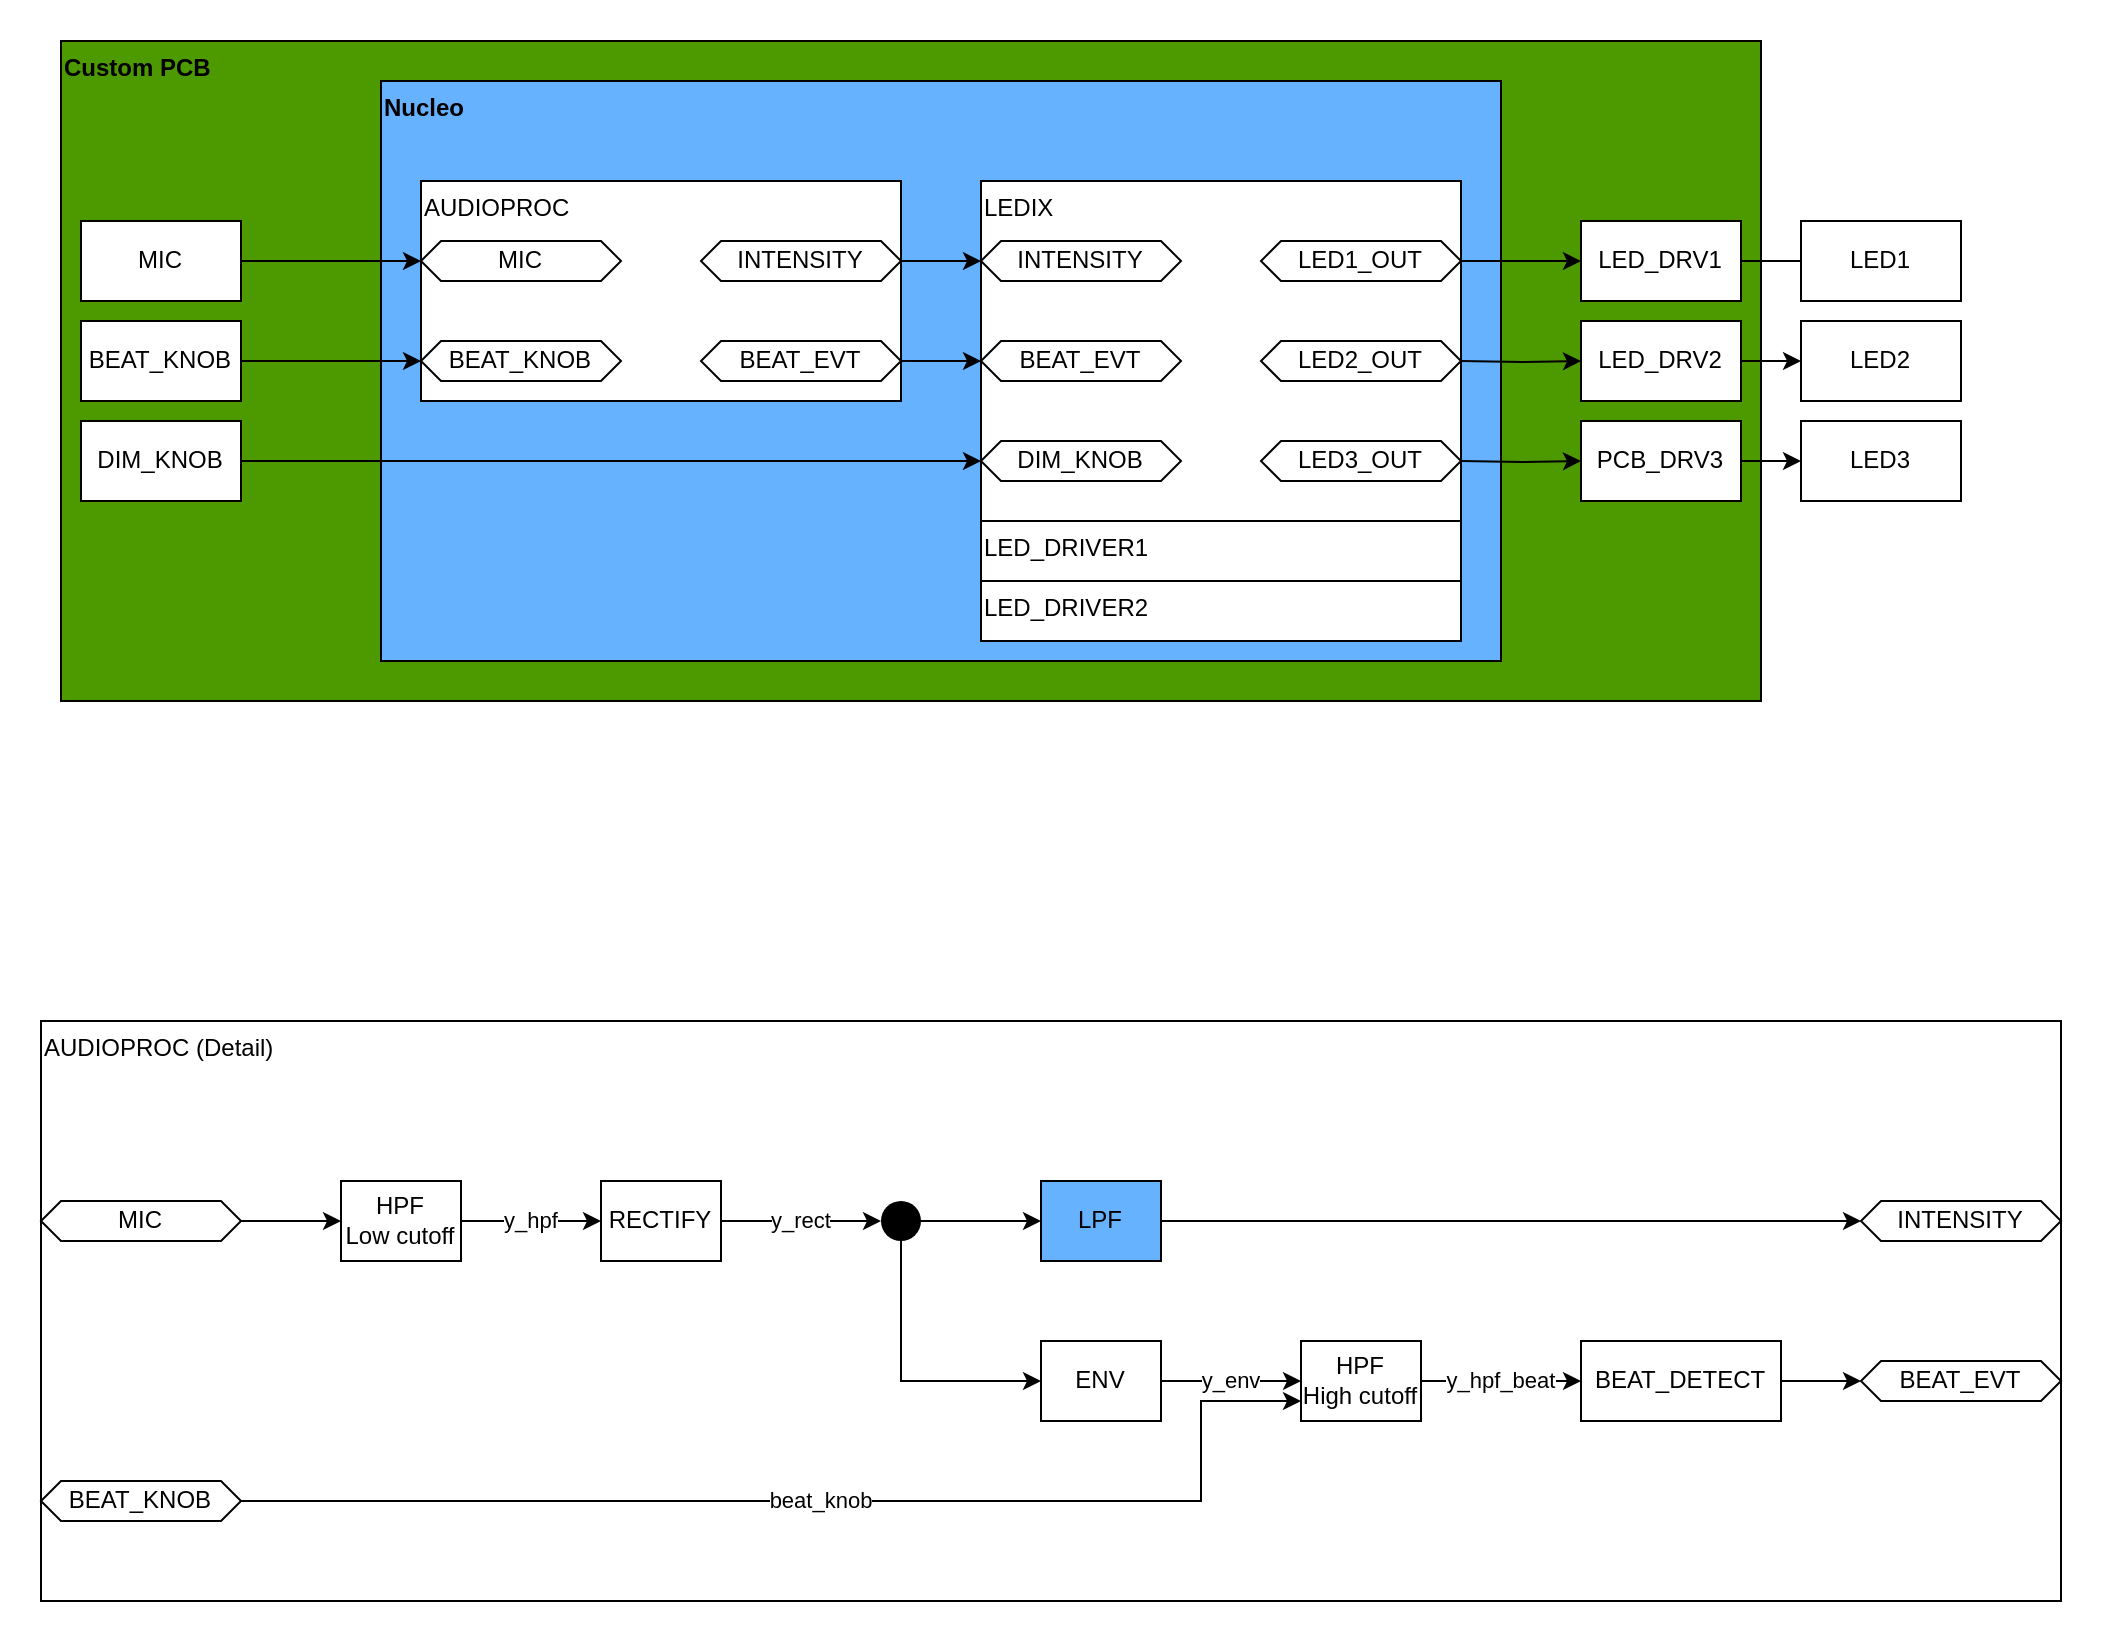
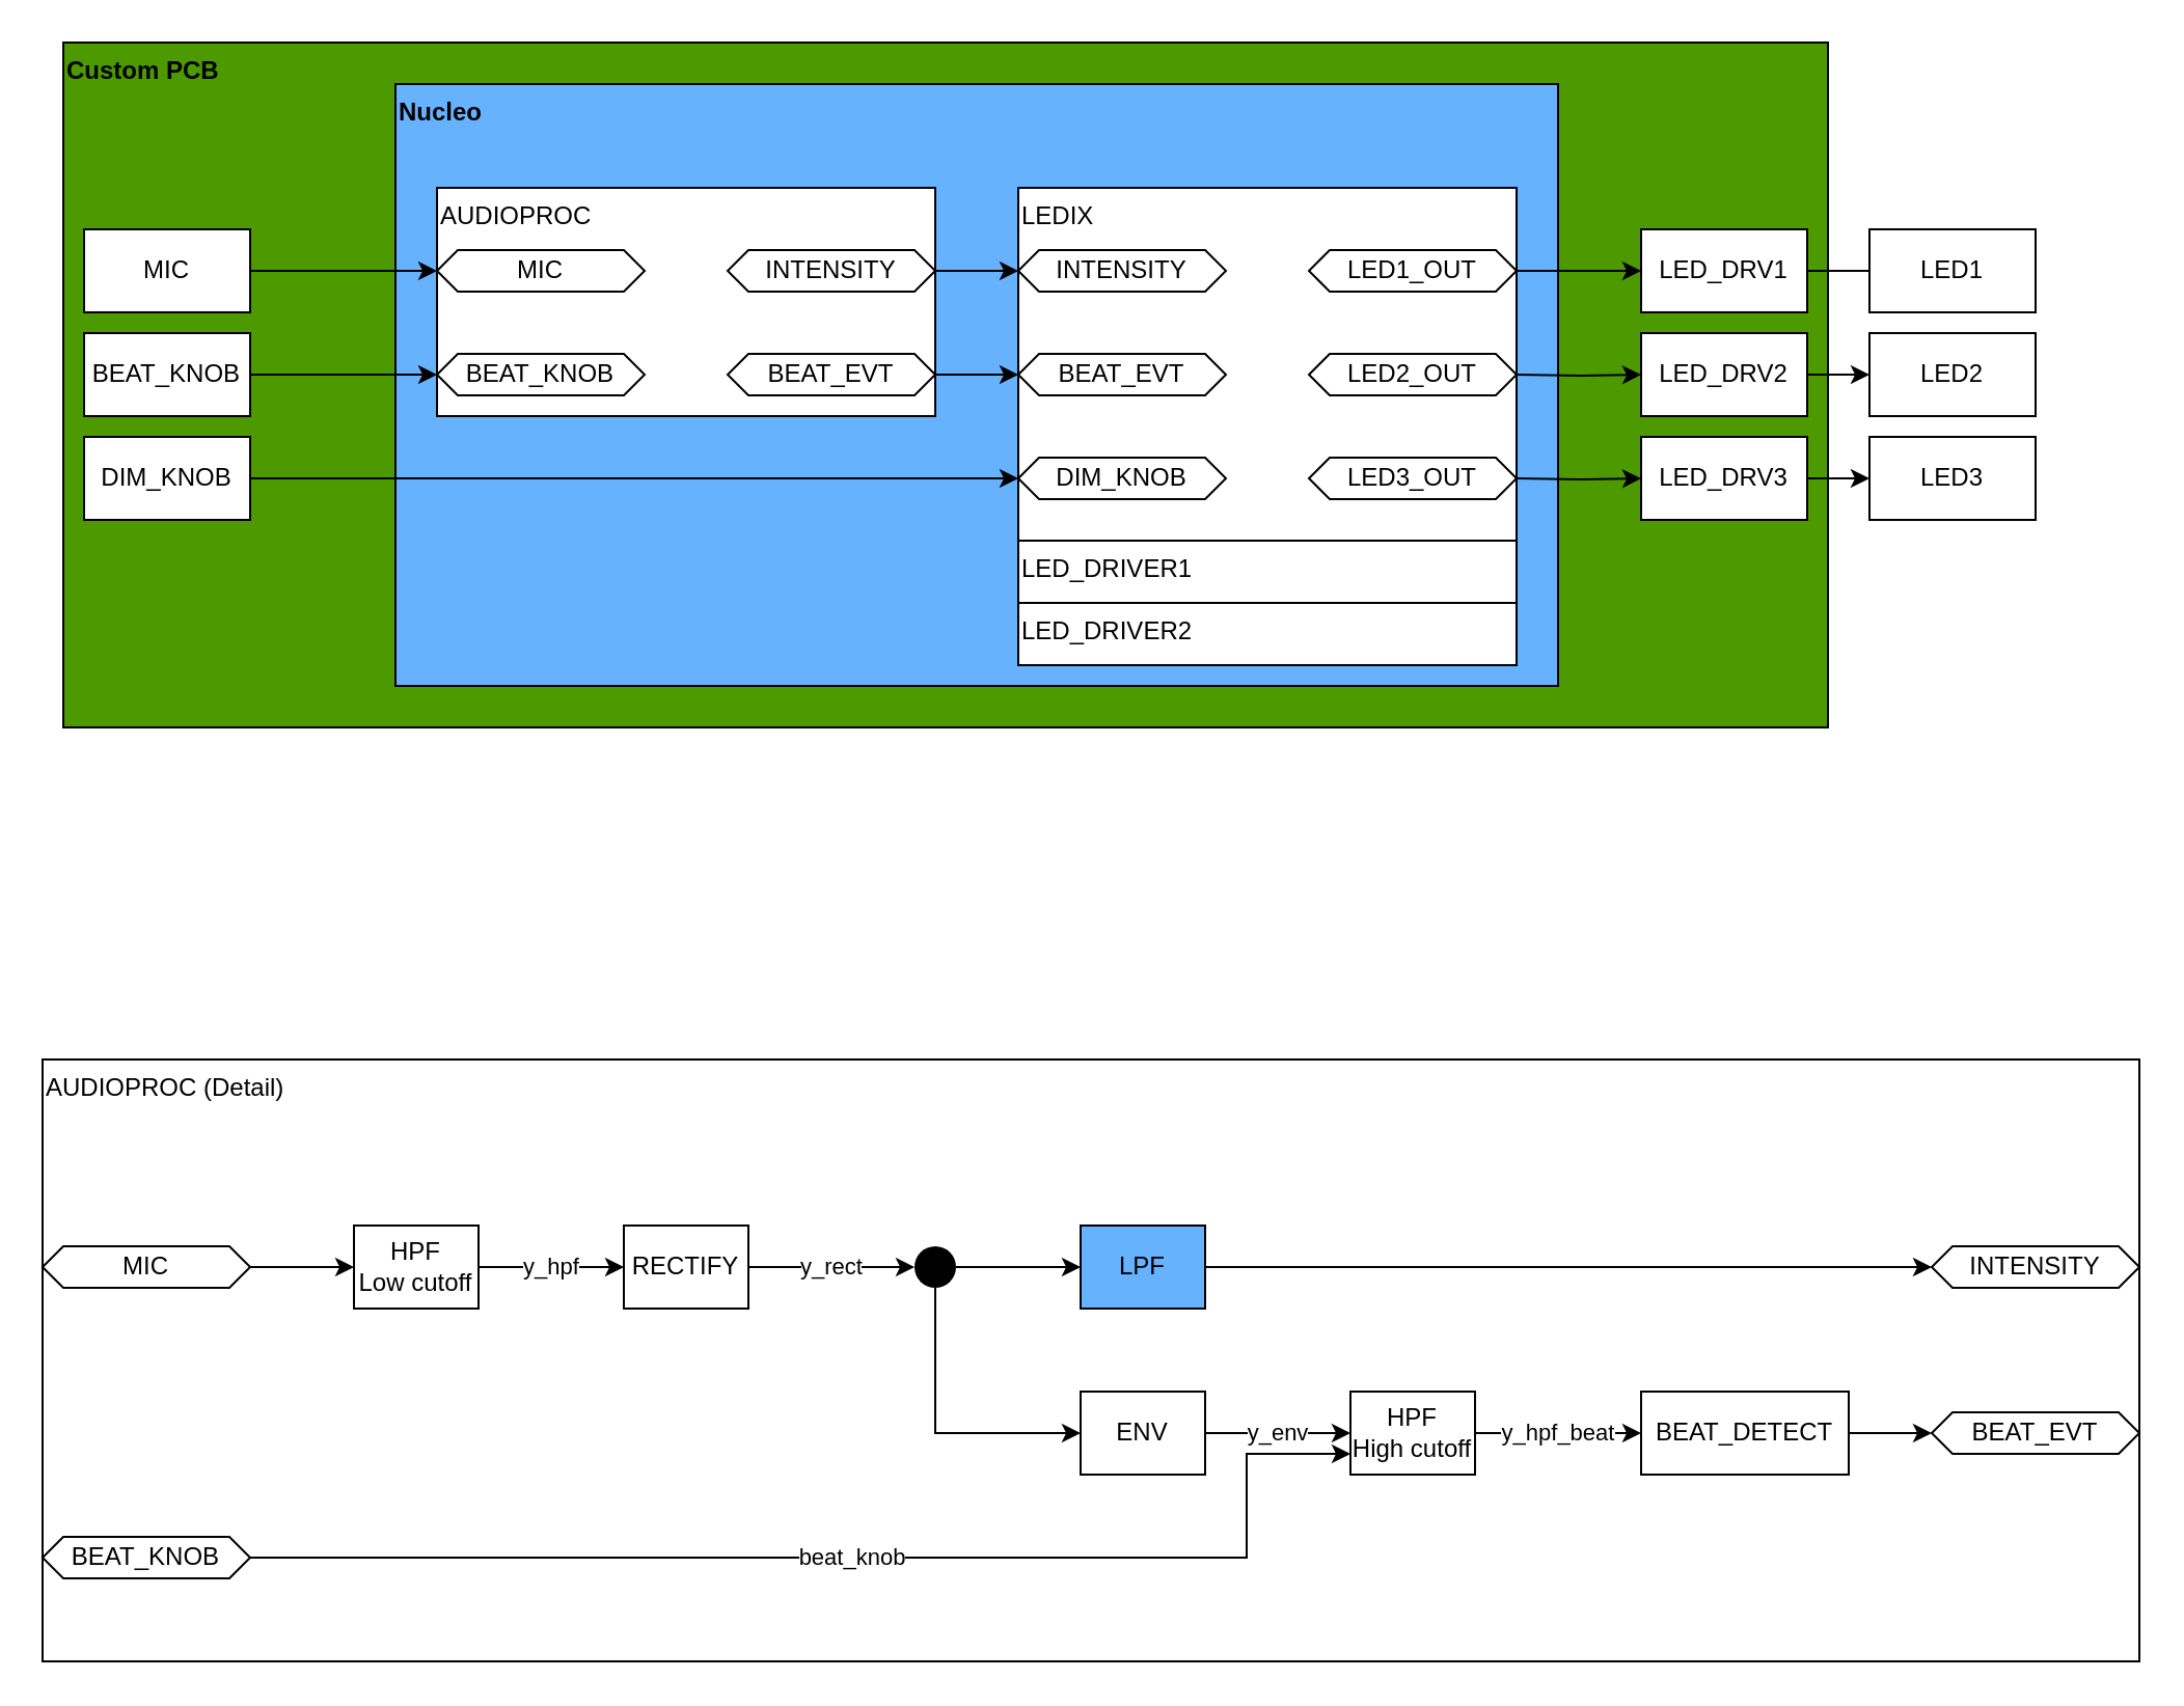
- <mxCell id="59" value="PCB_DRV3" style="rounded=0;whiteSpace=wrap;html=1;" vertex="1" parent="1"><mxGeometry x="790" y="210" width="80" height="40" as="geometry" /></mxCell>
+ <mxCell id="59" value="LED_DRV3" style="rounded=0;whiteSpace=wrap;html=1;" vertex="1" parent="1"><mxGeometry x="790" y="210" width="80" height="40" as="geometry" /></mxCell>
